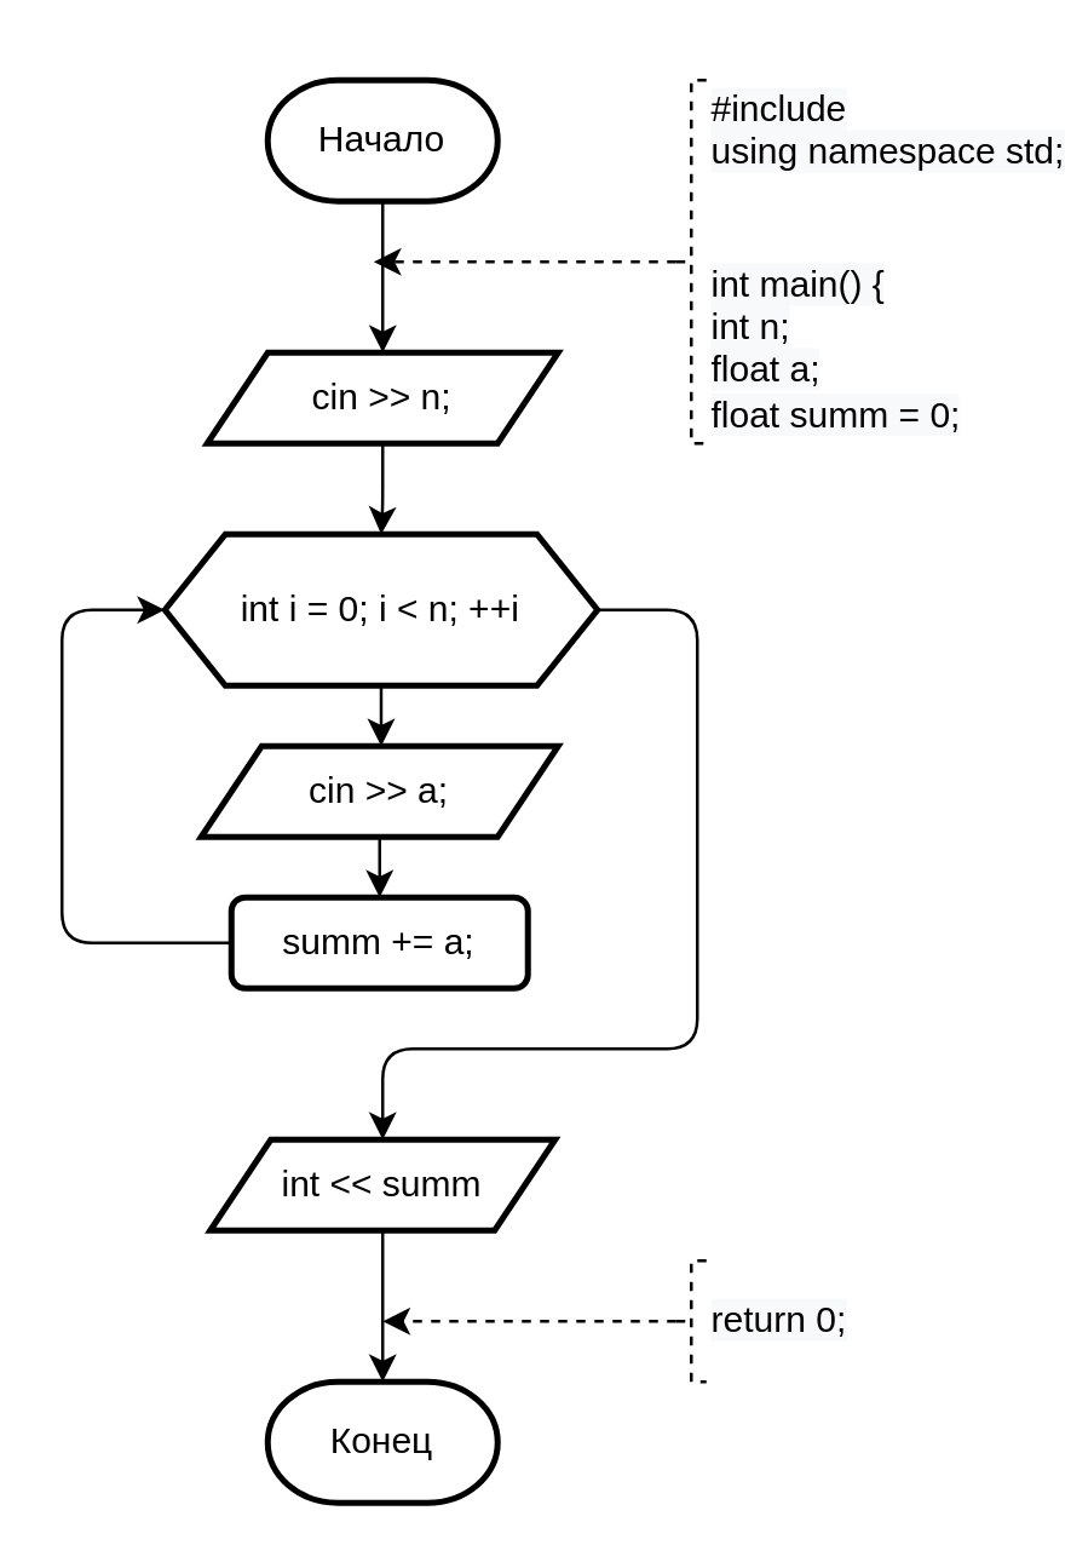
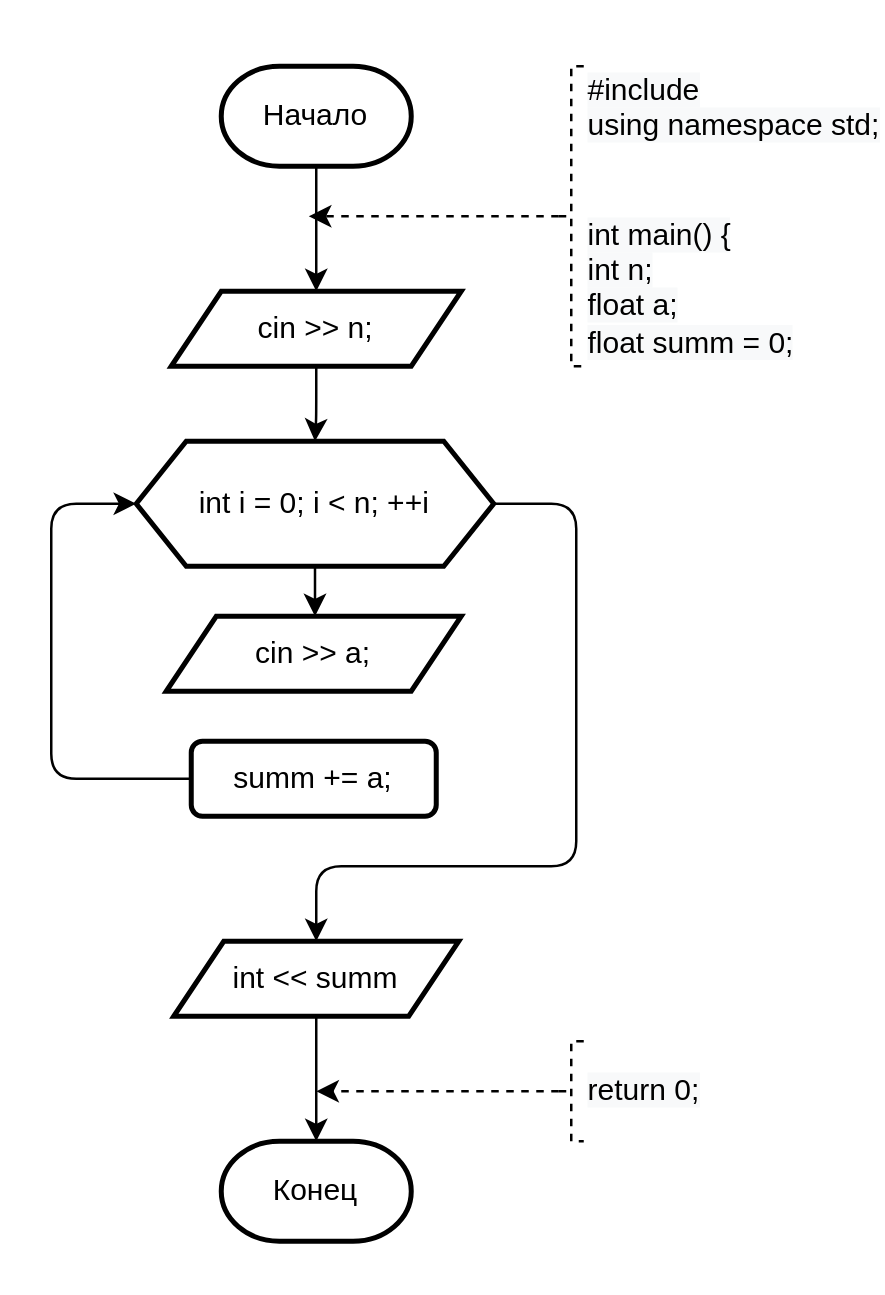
- <mxCell id="9" style="edgeStyle=orthogonalEdgeStyle;curved=0;rounded=1;sketch=0;orthogonalLoop=1;jettySize=auto;html=1;entryX=0.5;entryY=0;entryDx=0;entryDy=0;strokeWidth=1;" edge="1" parent="1" source="10" target="12"><mxGeometry relative="1" as="geometry" /></mxCell>
